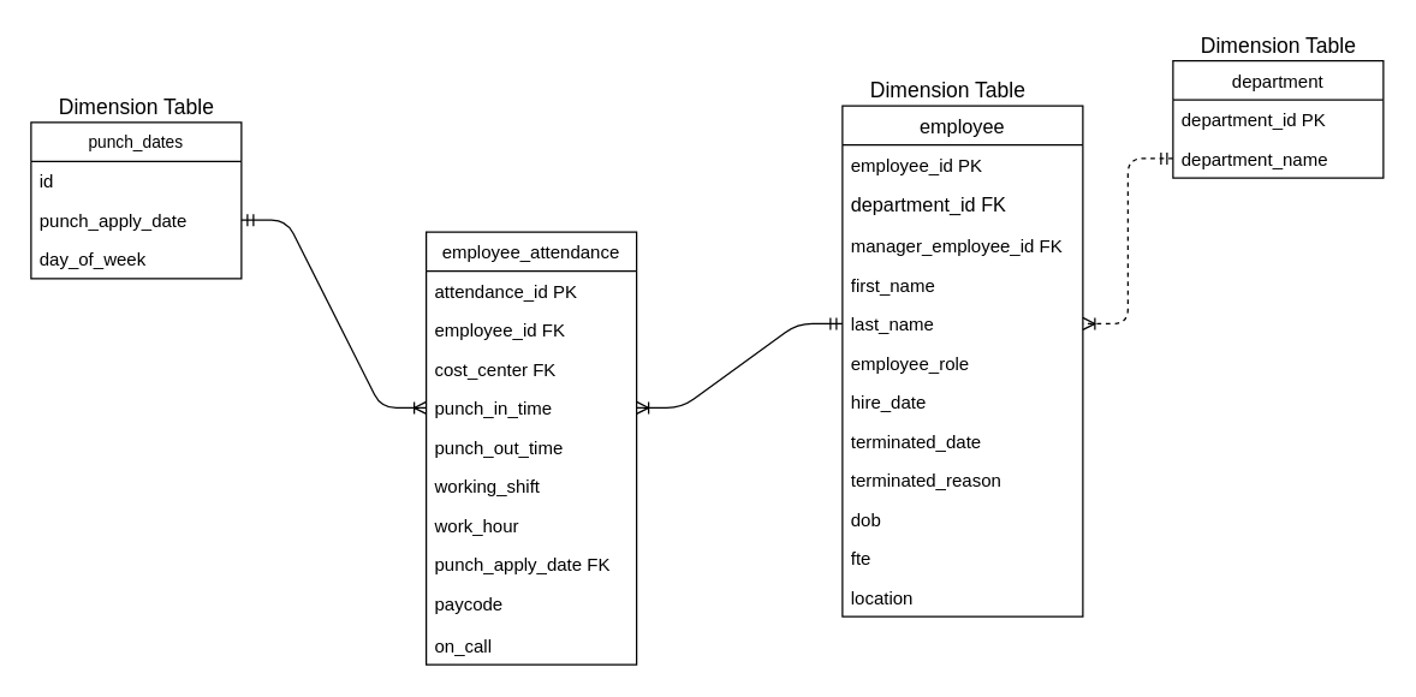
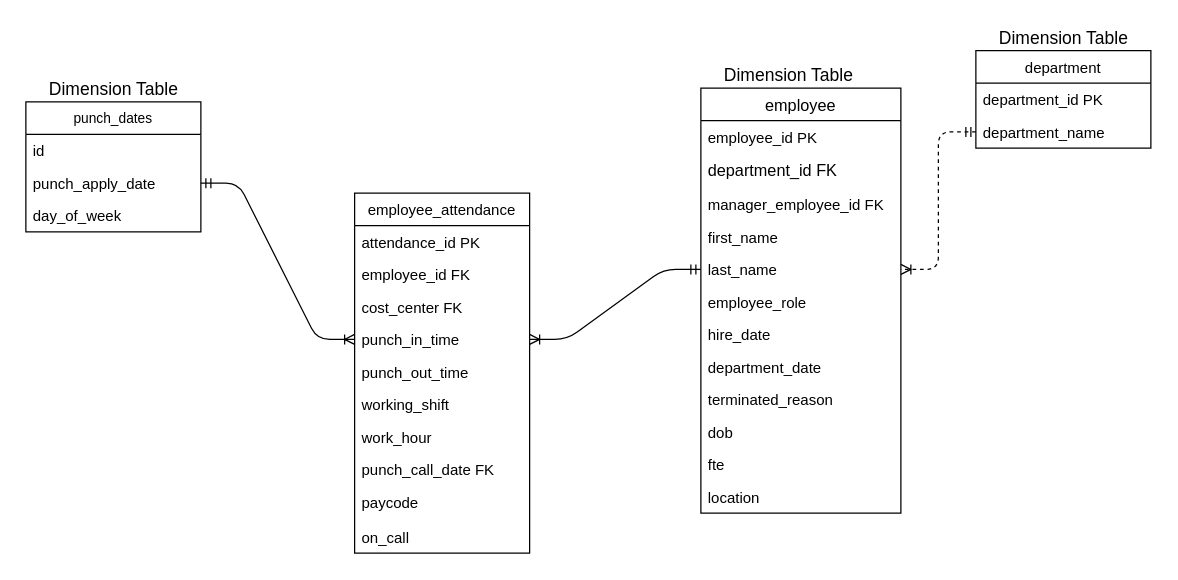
- <mxCell id="13" value="terminated_date" style="text;strokeColor=none;fillColor=none;align=left;verticalAlign=top;spacingLeft=4;spacingRight=4;overflow=hidden;rotatable=0;points=[[0,0.5],[1,0.5]];portConstraint=eastwest;" parent="5" vertex="1"><mxGeometry y="210" width="160" height="26" as="geometry" /></mxCell>
+ <mxCell id="13" value="department_date" style="text;strokeColor=none;fillColor=none;align=left;verticalAlign=top;spacingLeft=4;spacingRight=4;overflow=hidden;rotatable=0;points=[[0,0.5],[1,0.5]];portConstraint=eastwest;" parent="5" vertex="1"><mxGeometry y="210" width="160" height="26" as="geometry" /></mxCell>
- <mxCell id="28" value="punch_apply_date FK" style="text;strokeColor=none;fillColor=none;align=left;verticalAlign=top;spacingLeft=4;spacingRight=4;overflow=hidden;rotatable=0;points=[[0,0.5],[1,0.5]];portConstraint=eastwest;" parent="20" vertex="1"><mxGeometry y="208" width="140" height="26" as="geometry" /></mxCell>
+ <mxCell id="28" value="punch_call_date FK" style="text;strokeColor=none;fillColor=none;align=left;verticalAlign=top;spacingLeft=4;spacingRight=4;overflow=hidden;rotatable=0;points=[[0,0.5],[1,0.5]];portConstraint=eastwest;" parent="20" vertex="1"><mxGeometry y="208" width="140" height="26" as="geometry" /></mxCell>
